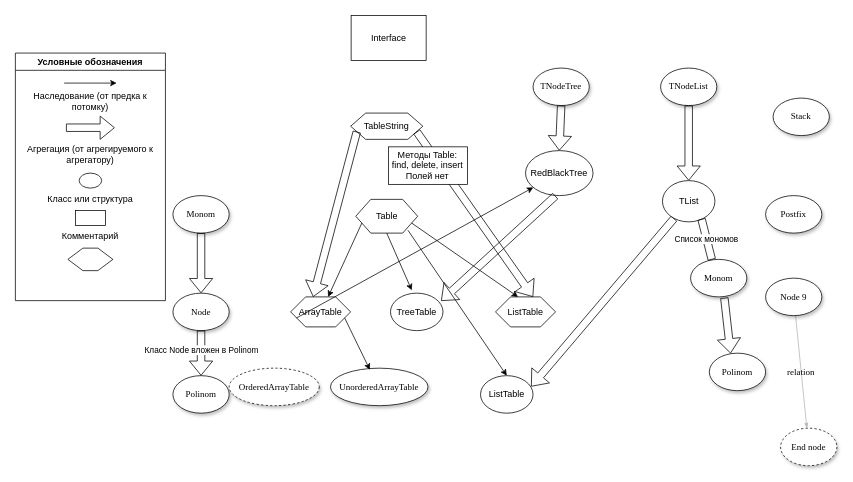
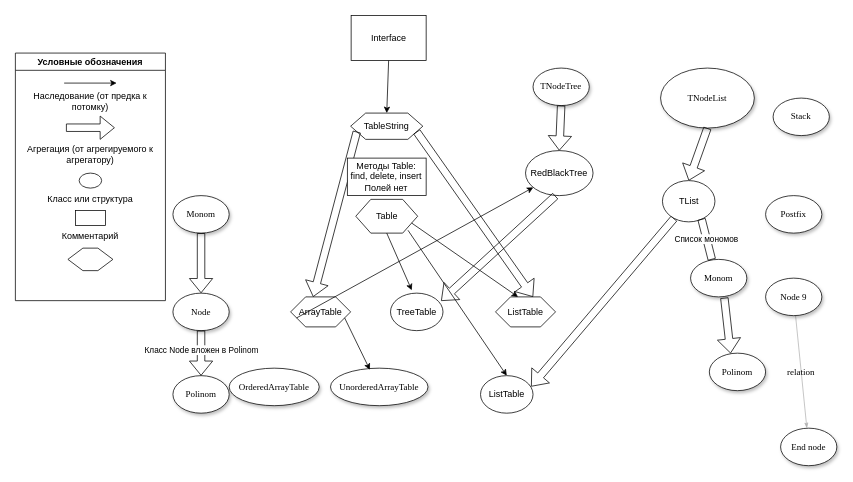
+ <mxCell id="53" value="" style="endArrow=classic;html=1;rounded=0;exitX=0.5;exitY=1;exitDx=0;exitDy=0;entryX=0.5;entryY=0;entryDx=0;entryDy=0;" edge="1" parent="1" source="52" target="24"><mxGeometry width="50" height="50" relative="1" as="geometry"><mxPoint x="440" y="114.58" as="sourcePoint" /><mxPoint x="510" y="114.58" as="targetPoint" /></mxGeometry></mxCell>
- <mxCell id="38" value="TNodeList" style="ellipse;whiteSpace=wrap;html=1;rounded=0;shadow=1;comic=0;labelBackgroundColor=none;strokeWidth=1;fontFamily=Verdana;fontSize=12;align=center;" vertex="1" parent="1"><mxGeometry x="880" y="90" width="75" height="50" as="geometry" /></mxCell>
+ <mxCell id="38" value="TNodeList" style="ellipse;whiteSpace=wrap;html=1;rounded=0;shadow=1;comic=0;labelBackgroundColor=none;strokeWidth=1;fontFamily=Verdana;fontSize=12;align=center;" vertex="1" parent="1"><mxGeometry x="880" y="90" width="125" height="80" as="geometry" /></mxCell>
- <mxCell id="35" value="Методы Table:&lt;br&gt;find, delete, insert&lt;br&gt;Полей нет" style="rounded=0;whiteSpace=wrap;html=1;" parent="1" vertex="1"><mxGeometry x="517.47" y="195" width="105.05" height="50" as="geometry" /></mxCell>
+ <mxCell id="35" value="Методы Table:&lt;br&gt;find, delete, insert&lt;br&gt;Полей нет" style="rounded=0;whiteSpace=wrap;html=1;" parent="1" vertex="1"><mxGeometry x="462.47" y="210" width="105.05" height="50" as="geometry" /></mxCell>
- <mxCell id="27" value="" style="endArrow=classic;html=1;rounded=0;exitX=0;exitY=0.75;exitDx=0;exitDy=0;entryX=0.625;entryY=0;entryDx=0;entryDy=0;" parent="1" source="23" target="25" edge="1"><mxGeometry width="50" height="50" relative="1" as="geometry"><mxPoint x="480" y="300" as="sourcePoint" /><mxPoint x="440" y="390" as="targetPoint" /></mxGeometry></mxCell>
- <mxCell id="29" value="OrderedArrayTable" style="ellipse;whiteSpace=wrap;html=1;rounded=0;shadow=1;comic=0;labelBackgroundColor=none;strokeWidth=1;fontFamily=Verdana;fontSize=12;align=center;dashed=1;" parent="1" vertex="1"><mxGeometry x="305" y="490" width="120" height="50" as="geometry" /></mxCell>
+ <mxCell id="29" value="OrderedArrayTable" style="ellipse;whiteSpace=wrap;html=1;rounded=0;shadow=1;comic=0;labelBackgroundColor=none;strokeWidth=1;fontFamily=Verdana;fontSize=12;align=center;" parent="1" vertex="1"><mxGeometry x="305" y="490" width="120" height="50" as="geometry" /></mxCell>
- <mxCell id="6" value="End node" style="ellipse;whiteSpace=wrap;html=1;rounded=0;shadow=1;comic=0;labelBackgroundColor=none;strokeWidth=1;fontFamily=Verdana;fontSize=12;align=center;dashed=1;" parent="1" vertex="1"><mxGeometry x="1040" y="570" width="75" height="50" as="geometry" /></mxCell>
+ <mxCell id="6" value="End node" style="ellipse;whiteSpace=wrap;html=1;rounded=0;shadow=1;comic=0;labelBackgroundColor=none;strokeWidth=1;fontFamily=Verdana;fontSize=12;align=center;" parent="1" vertex="1"><mxGeometry x="1040" y="570" width="75" height="50" as="geometry" /></mxCell>
